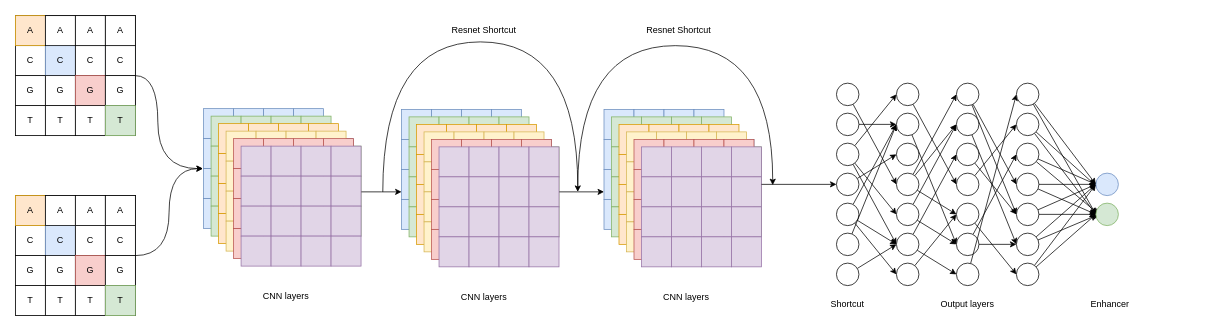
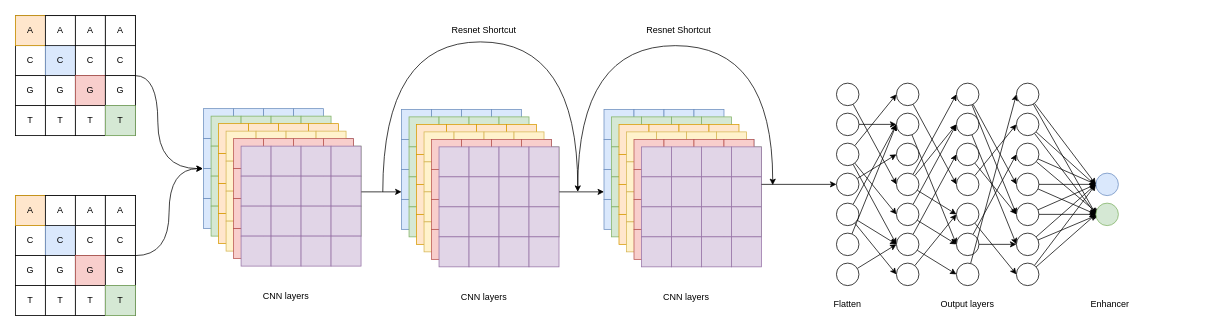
- <mxCell id="271" value="Shortcut" style="text;html=1;strokeColor=none;fillColor=none;align=center;verticalAlign=middle;whiteSpace=wrap;rounded=0;" vertex="1" parent="1"><mxGeometry x="1005" y="395" width="250" height="20" as="geometry" /></mxCell>
+ <mxCell id="271" value="Flatten" style="text;html=1;strokeColor=none;fillColor=none;align=center;verticalAlign=middle;whiteSpace=wrap;rounded=0;" vertex="1" parent="1"><mxGeometry x="1005" y="395" width="250" height="20" as="geometry" /></mxCell>
